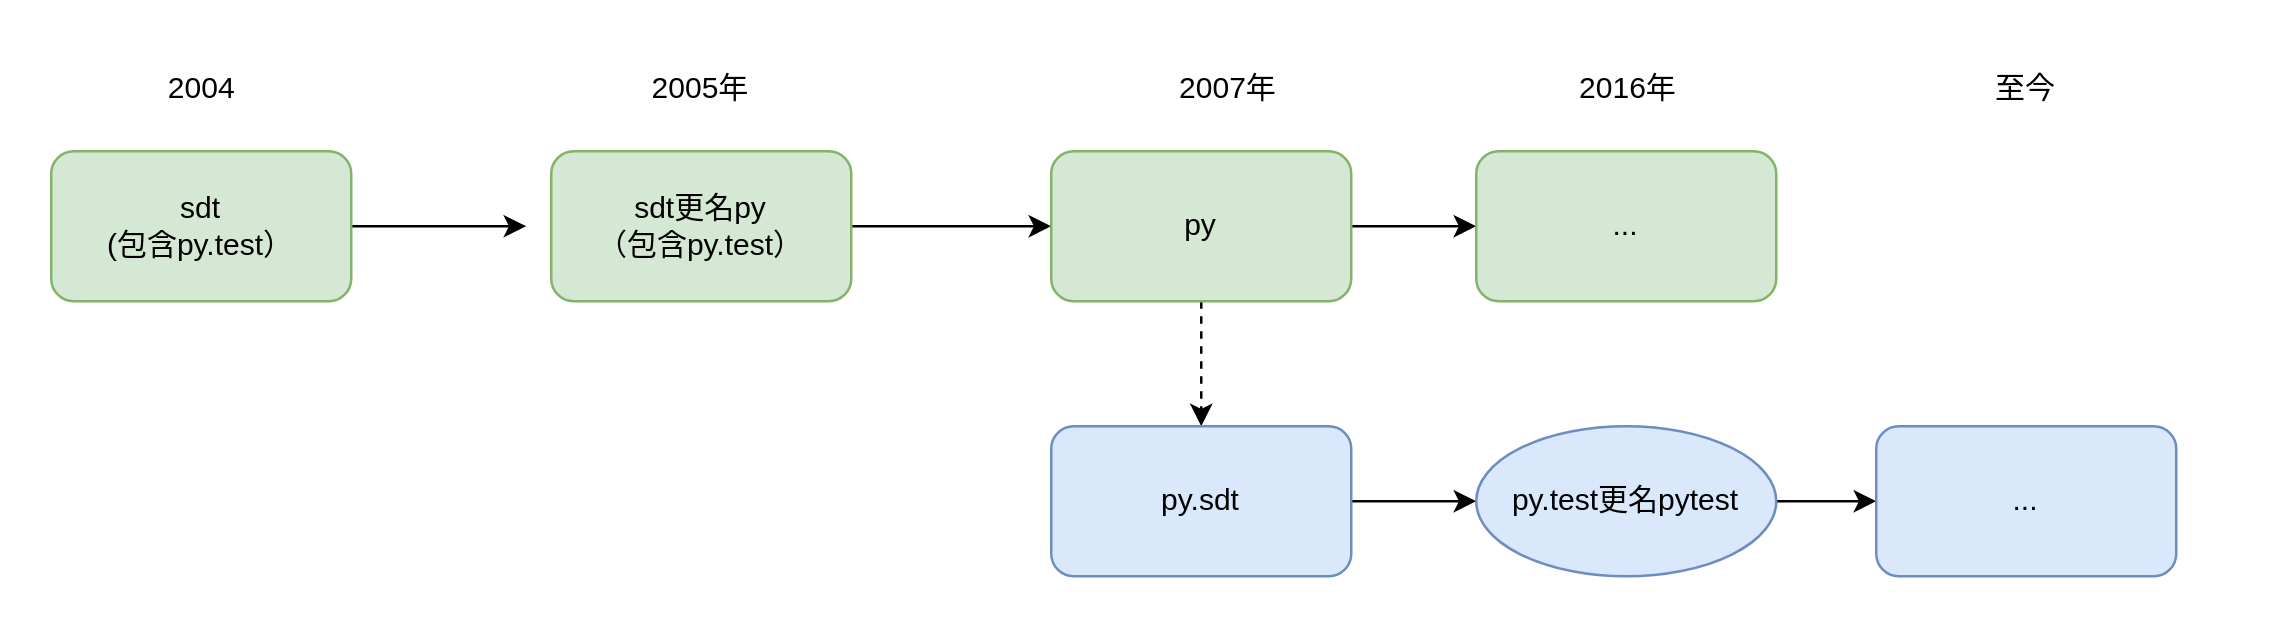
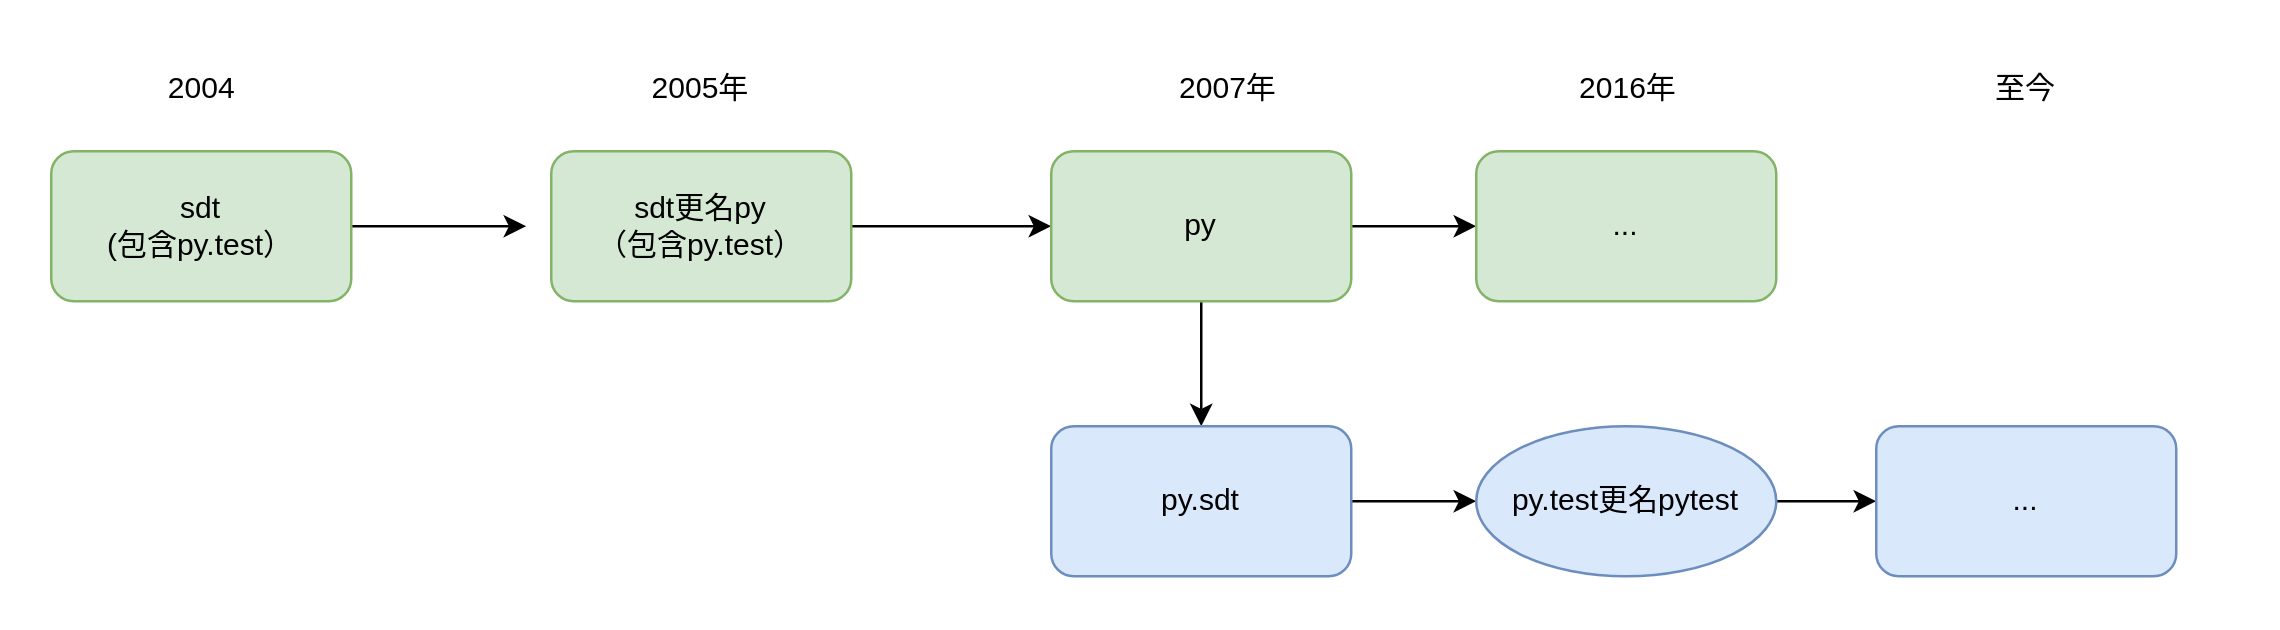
- <mxCell id="7" style="edgeStyle=none;html=1;entryX=0.5;entryY=0;entryDx=0;entryDy=0;dashed=1;" edge="1" parent="1" source="8" target="13"><mxGeometry relative="1" as="geometry" /></mxCell>
+ <mxCell id="7" style="edgeStyle=none;html=1;entryX=0.5;entryY=0;entryDx=0;entryDy=0;" edge="1" parent="1" source="8" target="13"><mxGeometry relative="1" as="geometry" /></mxCell>
